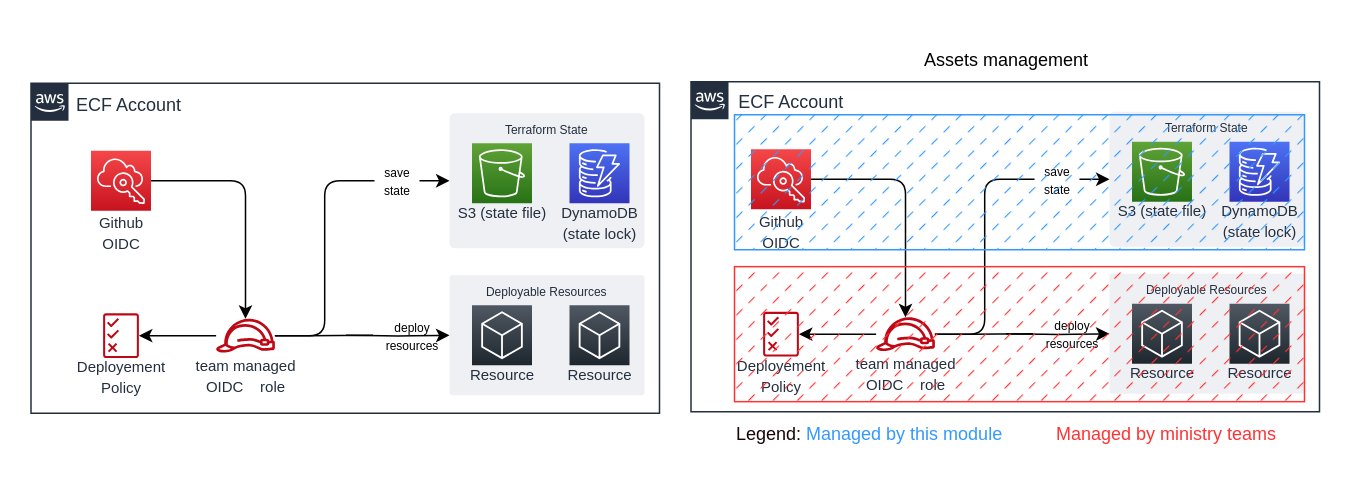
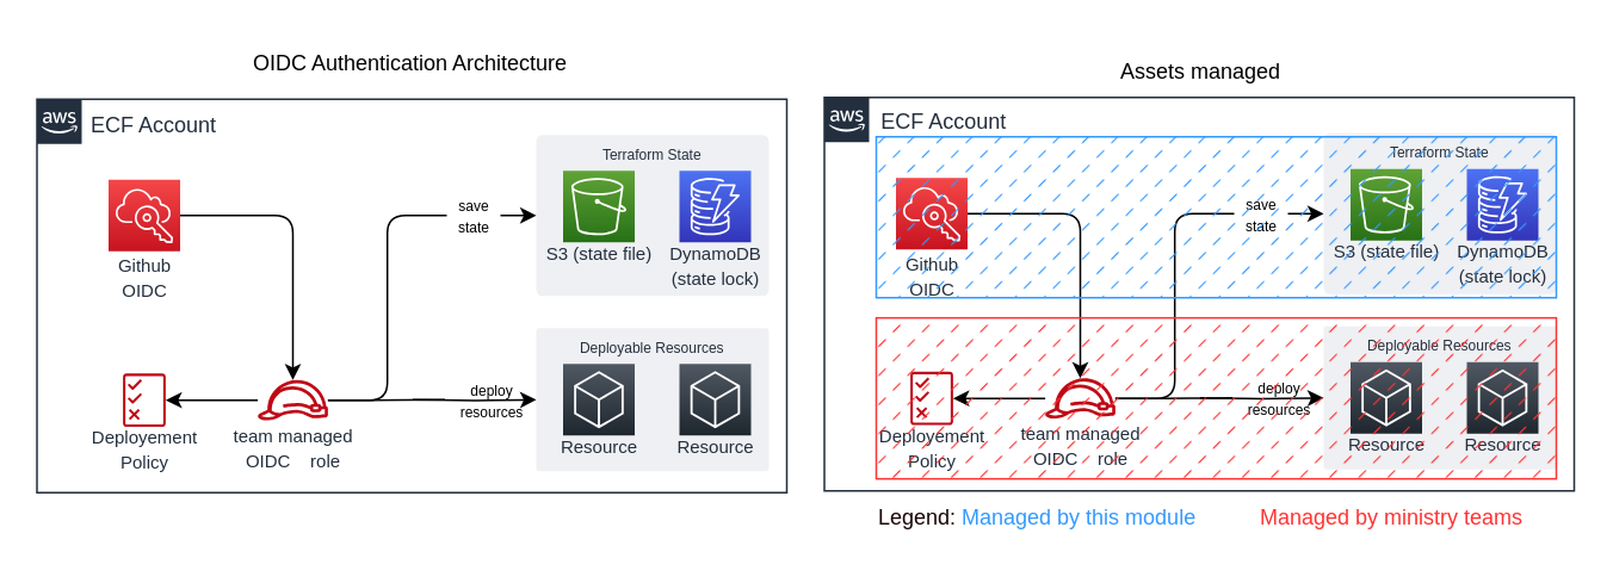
+ <mxCell id="41" value="OIDC Authentication Architecture&amp;nbsp;" style="text;html=1;align=center;verticalAlign=middle;resizable=0;points=[];autosize=1;strokeColor=none;fillColor=none;" vertex="1" parent="1"><mxGeometry x="129.5" y="20" width="200" height="30" as="geometry" /></mxCell>
- <mxCell id="42" value="Assets management" style="text;html=1;align=center;verticalAlign=middle;resizable=0;points=[];autosize=1;strokeColor=none;fillColor=none;" vertex="1" parent="1"><mxGeometry x="604.5" y="25" width="130" height="30" as="geometry" /></mxCell>
+ <mxCell id="42" value="Assets managed" style="text;html=1;align=center;verticalAlign=middle;resizable=0;points=[];autosize=1;strokeColor=none;fillColor=none;" vertex="1" parent="1"><mxGeometry x="604.5" y="25" width="130" height="30" as="geometry" /></mxCell>
